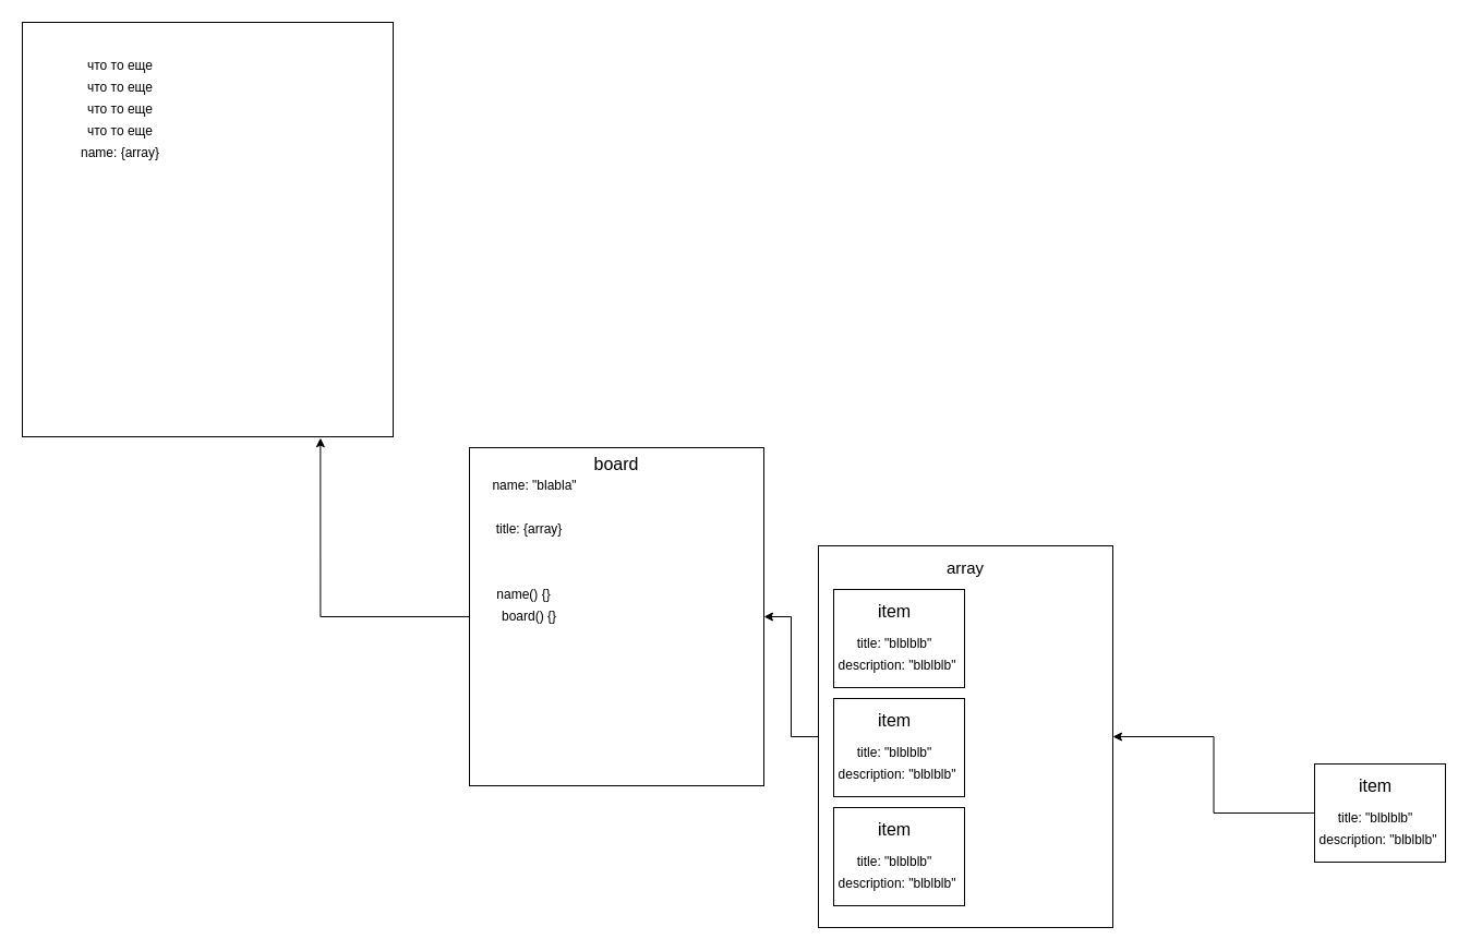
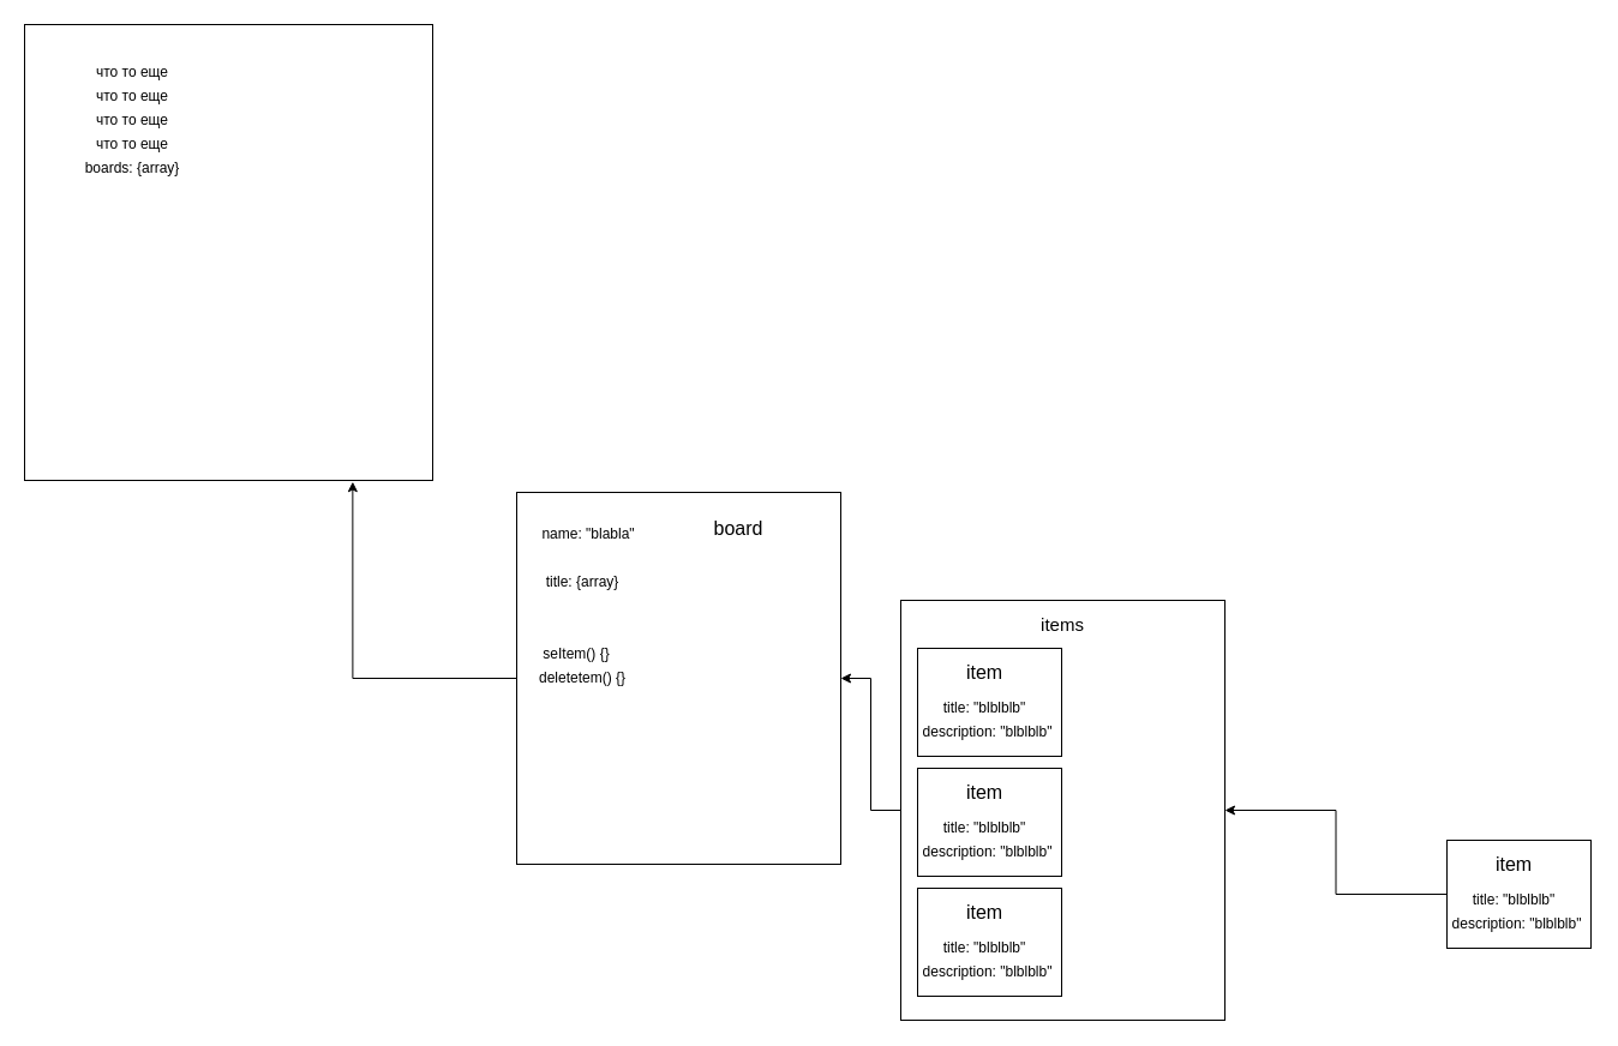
- <mxCell id="40" value="name: {array}" style="text;html=1;strokeColor=none;fillColor=none;align=center;verticalAlign=middle;whiteSpace=wrap;rounded=0;" parent="34" vertex="1"><mxGeometry x="10" y="110" width="160" height="20" as="geometry" /></mxCell>
+ <mxCell id="40" value="boards: {array}" style="text;html=1;strokeColor=none;fillColor=none;align=center;verticalAlign=middle;whiteSpace=wrap;rounded=0;" parent="34" vertex="1"><mxGeometry x="10" y="110" width="160" height="20" as="geometry" /></mxCell>
- <mxCell id="29" value="&lt;font style=&quot;font-size: 16px&quot;&gt;board&lt;/font&gt;" style="text;html=1;strokeColor=none;fillColor=none;align=center;verticalAlign=middle;whiteSpace=wrap;rounded=0;" parent="27" vertex="1"><mxGeometry x="115" y="5" width="40" height="20" as="geometry" /></mxCell>
+ <mxCell id="29" value="&lt;font style=&quot;font-size: 16px&quot;&gt;board&lt;/font&gt;" style="text;html=1;strokeColor=none;fillColor=none;align=center;verticalAlign=middle;whiteSpace=wrap;rounded=0;" parent="27" vertex="1"><mxGeometry x="165" y="20" width="40" height="20" as="geometry" /></mxCell>
- <mxCell id="9" value="&lt;font style=&quot;font-size: 15px&quot;&gt;array&lt;/font&gt;" style="text;html=1;strokeColor=none;fillColor=none;align=center;verticalAlign=middle;whiteSpace=wrap;rounded=0;" parent="7" vertex="1"><mxGeometry x="115" y="10" width="40" height="20" as="geometry" /></mxCell>
+ <mxCell id="9" value="&lt;font style=&quot;font-size: 15px&quot;&gt;items&lt;/font&gt;" style="text;html=1;strokeColor=none;fillColor=none;align=center;verticalAlign=middle;whiteSpace=wrap;rounded=0;" parent="7" vertex="1"><mxGeometry x="115" y="10" width="40" height="20" as="geometry" /></mxCell>
- <mxCell id="32" value="name() {}" style="text;html=1;strokeColor=none;fillColor=none;align=center;verticalAlign=middle;whiteSpace=wrap;rounded=0;" parent="27" vertex="1"><mxGeometry x="5" y="125" width="90" height="20" as="geometry" /></mxCell>
+ <mxCell id="32" value="seItem() {}" style="text;html=1;strokeColor=none;fillColor=none;align=center;verticalAlign=middle;whiteSpace=wrap;rounded=0;" parent="27" vertex="1"><mxGeometry x="5" y="125" width="90" height="20" as="geometry" /></mxCell>
- <mxCell id="33" value="board() {}" style="text;html=1;strokeColor=none;fillColor=none;align=center;verticalAlign=middle;whiteSpace=wrap;rounded=0;" parent="27" vertex="1"><mxGeometry x="10" y="145" width="90" height="20" as="geometry" /></mxCell>
+ <mxCell id="33" value="deletetem() {}" style="text;html=1;strokeColor=none;fillColor=none;align=center;verticalAlign=middle;whiteSpace=wrap;rounded=0;" parent="27" vertex="1"><mxGeometry x="10" y="145" width="90" height="20" as="geometry" /></mxCell>
